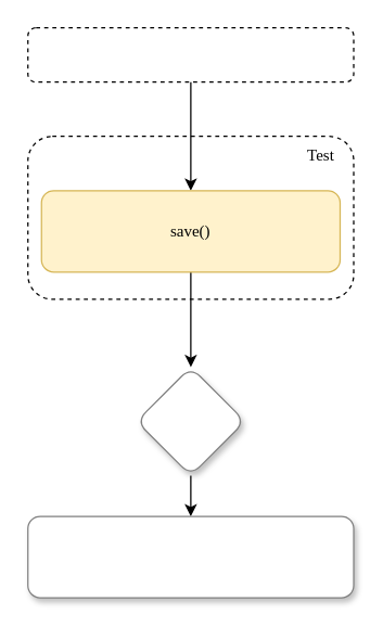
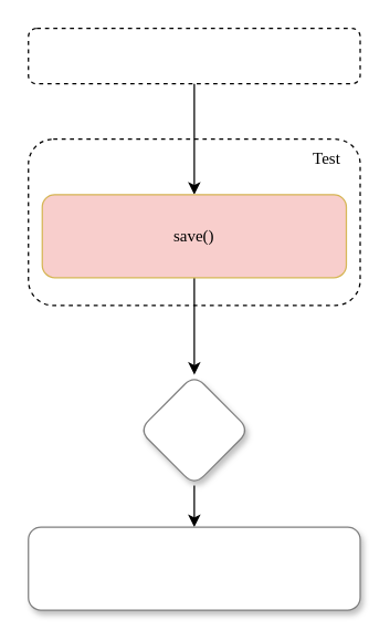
- <mxCell id="10" value="save()" style="rounded=1;whiteSpace=wrap;fillColor=#fff2cc;strokeColor=#d6b656;labelBackgroundColor=none;labelBorderColor=none;fontFamily=JetBrains Mono;fontStyle=0;fontSource=https%3A%2F%2Ffonts.googleapis.com%2Fcss%3Ffamily%3DJetBrains%2BMono;shadow=0;textShadow=0;html=1;glass=0;horizontal=1;verticalAlign=middle;" parent="8" vertex="1"><mxGeometry x="10" y="40" width="220" height="60" as="geometry" /></mxCell>
+ <mxCell id="10" value="save()" style="rounded=1;whiteSpace=wrap;fillColor=#f8cecc;strokeColor=#d6b656;labelBackgroundColor=none;labelBorderColor=none;fontFamily=JetBrains Mono;fontStyle=0;fontSource=https%3A%2F%2Ffonts.googleapis.com%2Fcss%3Ffamily%3DJetBrains%2BMono;shadow=0;textShadow=0;html=1;glass=0;horizontal=1;verticalAlign=middle;" parent="8" vertex="1"><mxGeometry x="10" y="40" width="220" height="60" as="geometry" /></mxCell>
